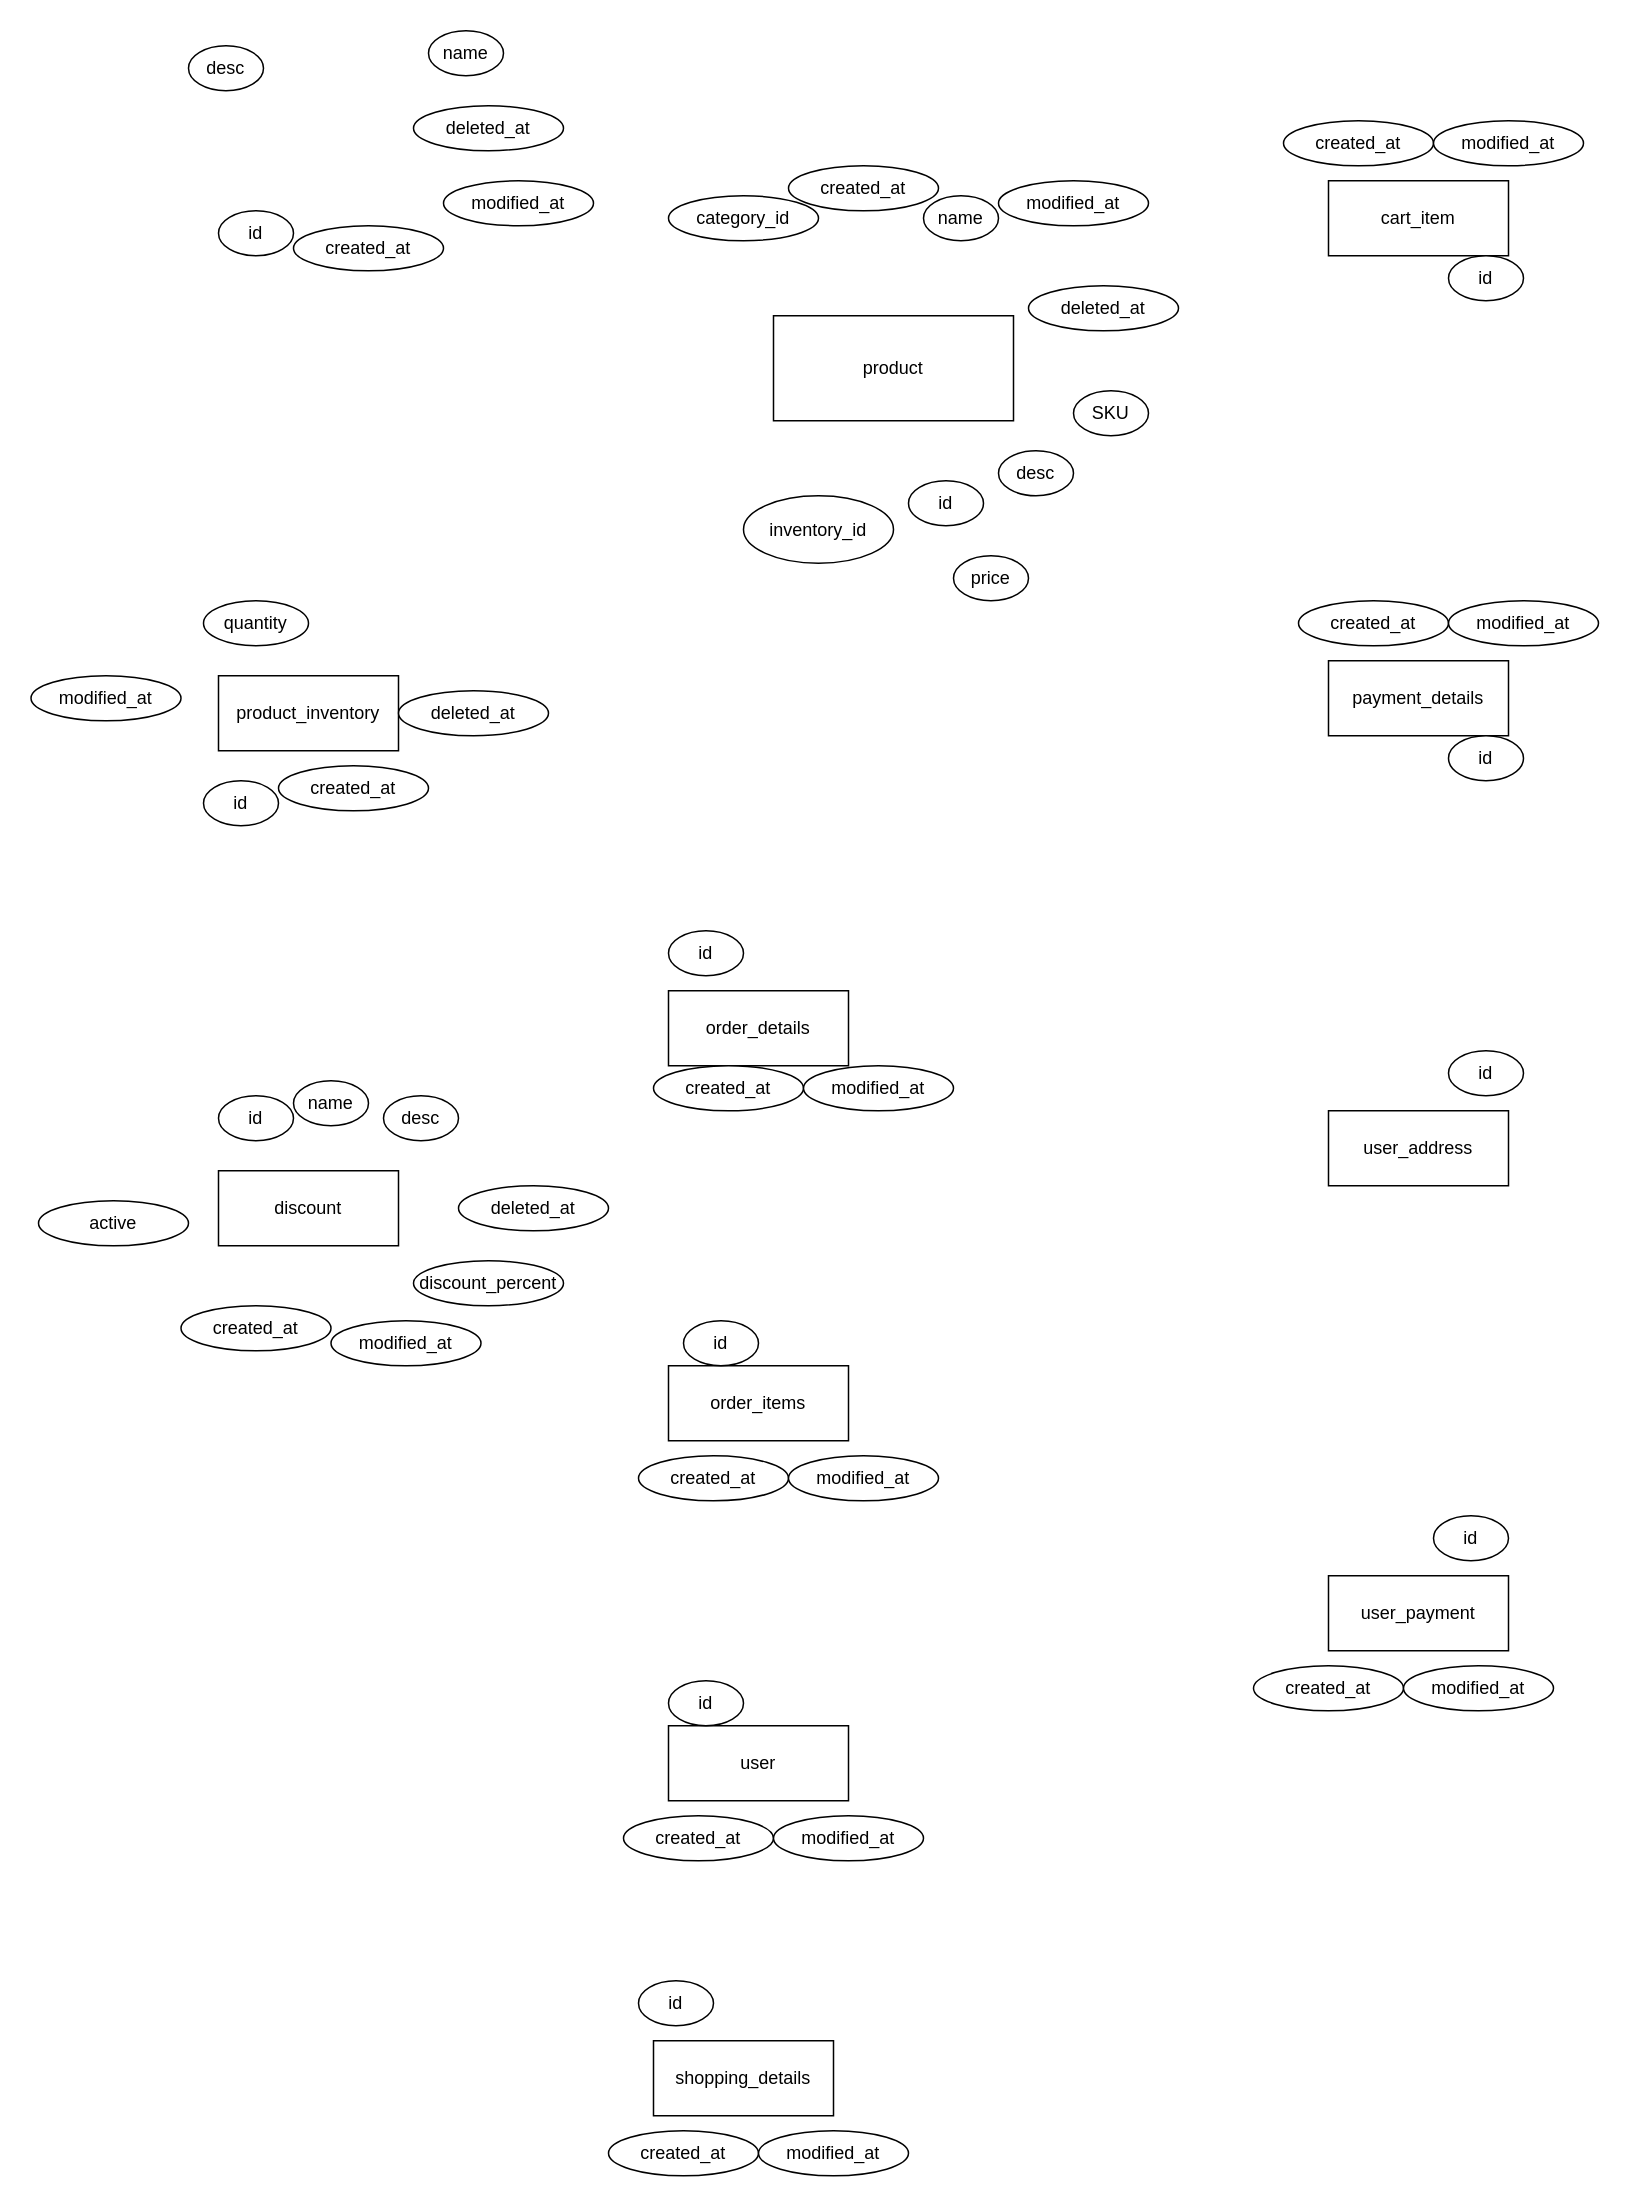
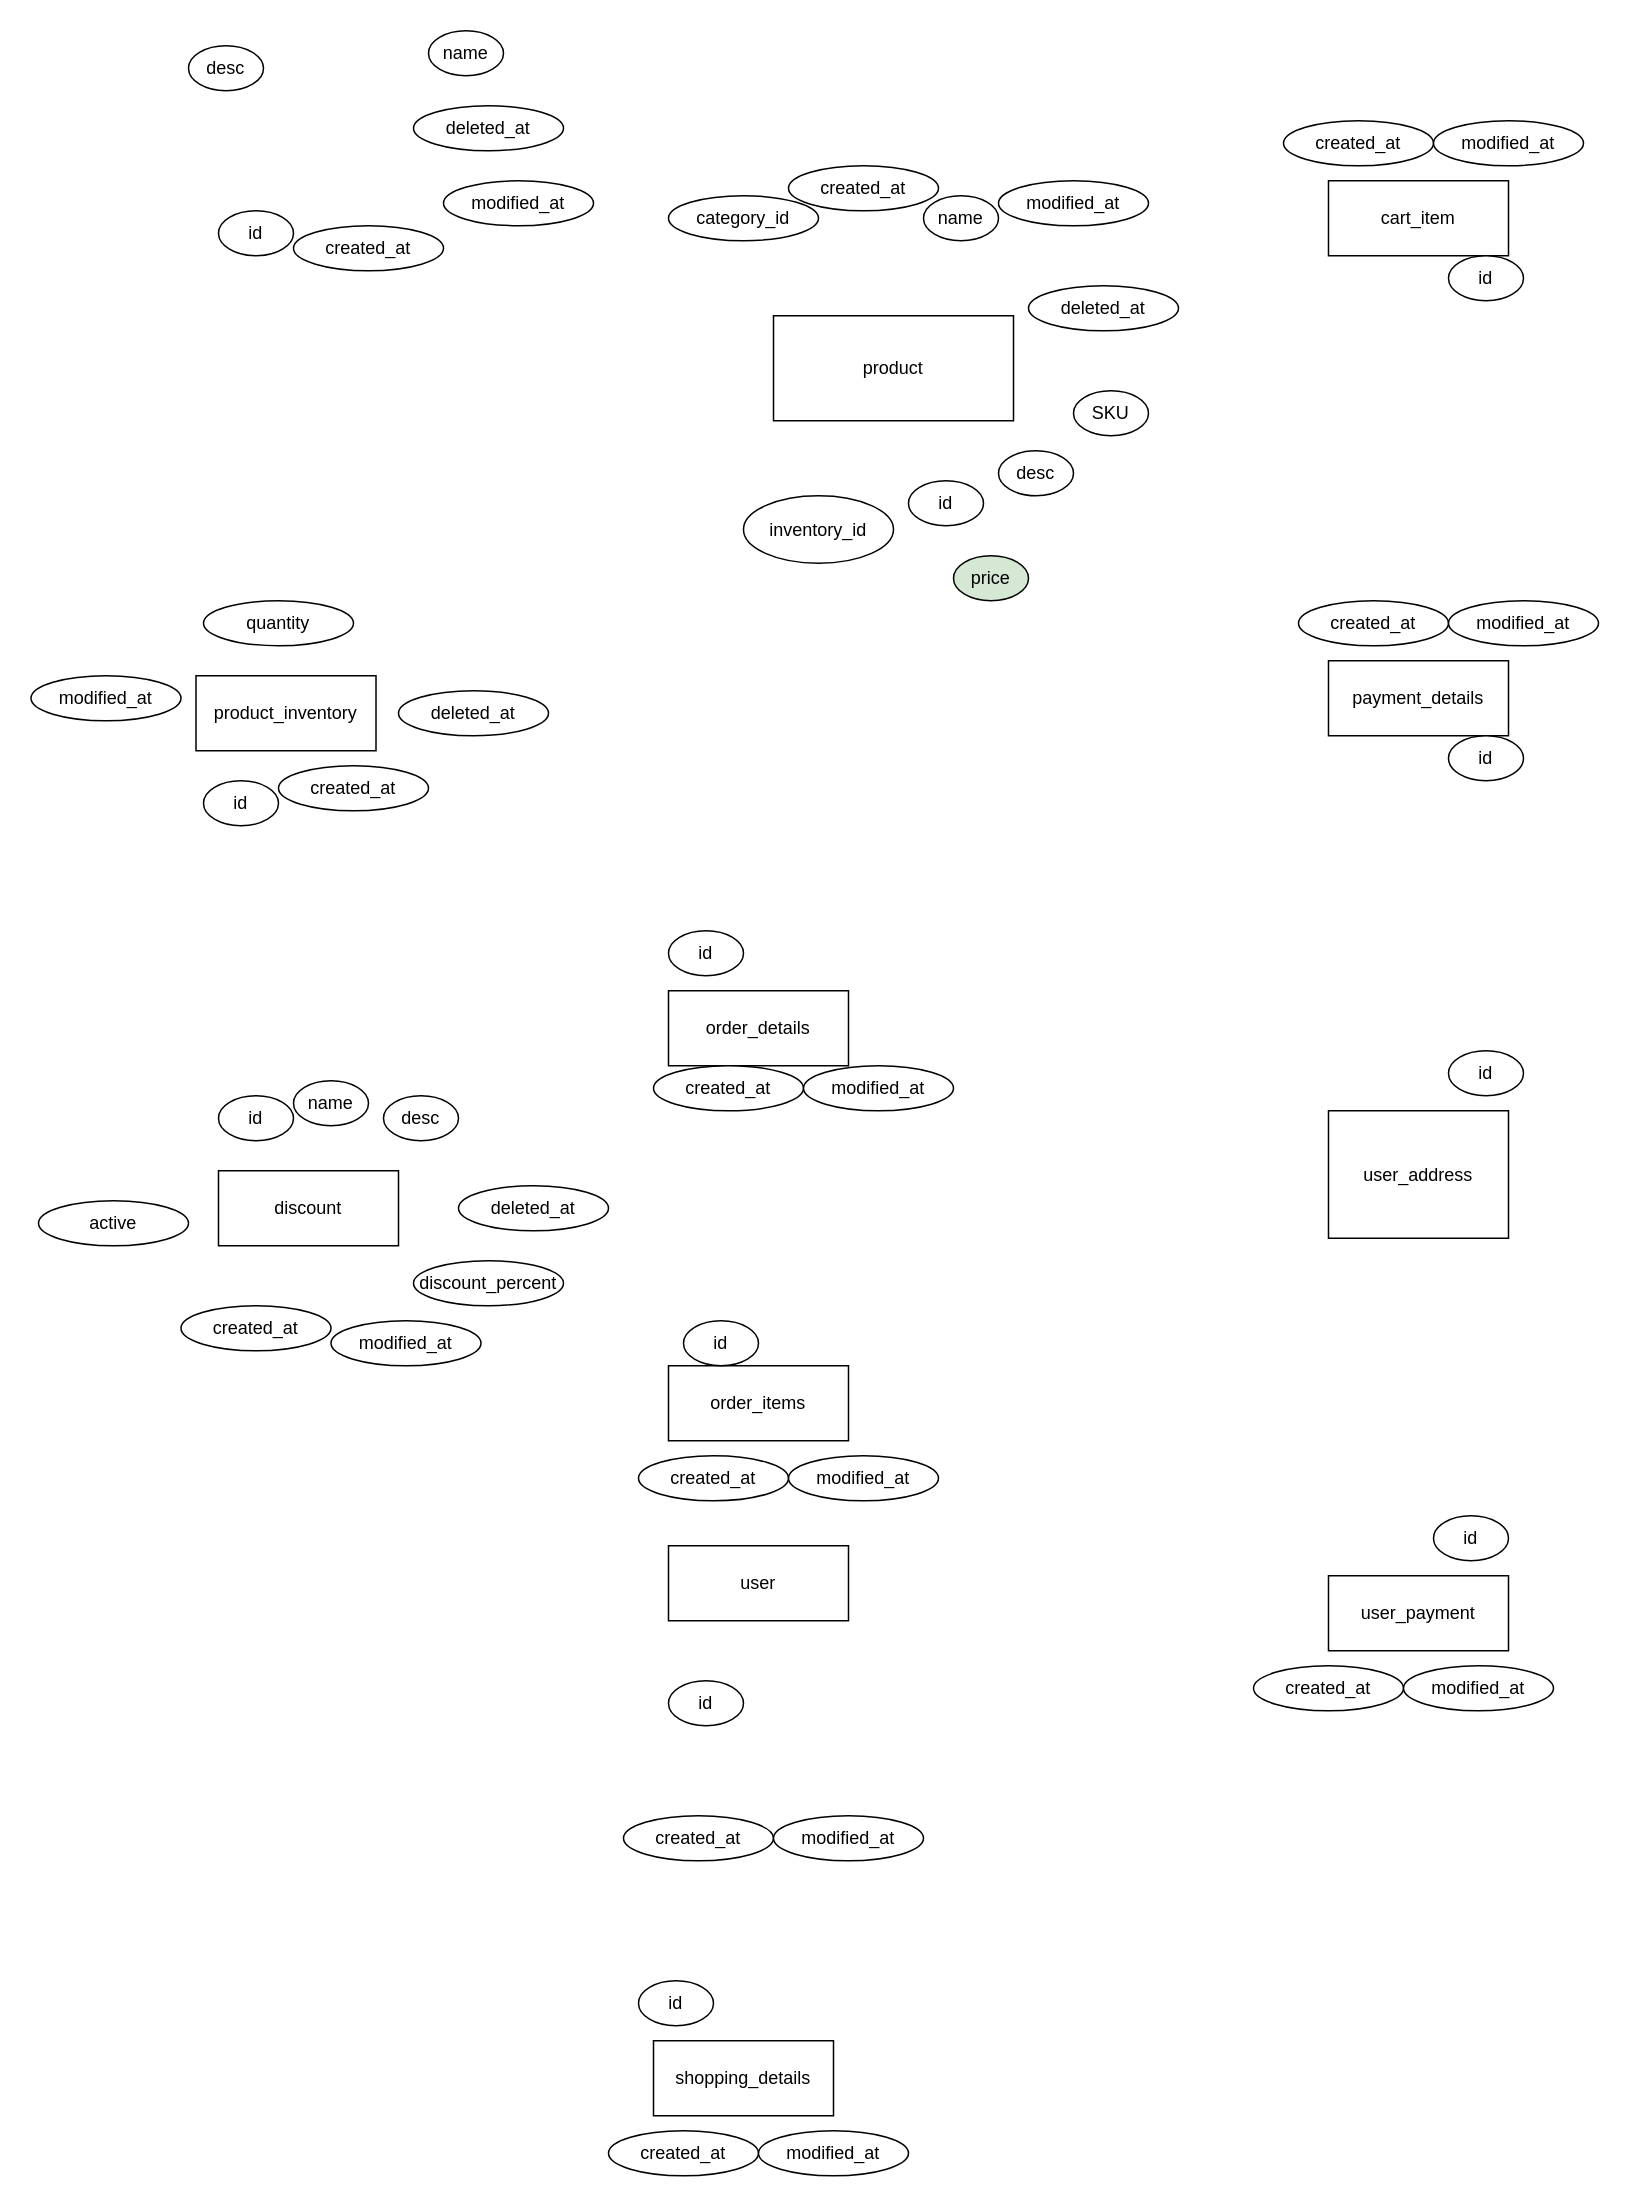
- <mxCell id="63" value="price" style="ellipse;whiteSpace=wrap;html=1;align=center;" vertex="1" parent="1"><mxGeometry x="635" y="370" width="50" height="30" as="geometry" /></mxCell>
+ <mxCell id="63" value="price" style="ellipse;whiteSpace=wrap;html=1;align=center;fillColor=#d5e8d4;" vertex="1" parent="1"><mxGeometry x="635" y="370" width="50" height="30" as="geometry" /></mxCell>
- <mxCell id="54" value="quantity" style="ellipse;whiteSpace=wrap;html=1;align=center;" vertex="1" parent="1"><mxGeometry x="135" y="400" width="70" height="30" as="geometry" /></mxCell>
+ <mxCell id="54" value="quantity" style="ellipse;whiteSpace=wrap;html=1;align=center;" vertex="1" parent="1"><mxGeometry x="135" y="400" width="100" height="30" as="geometry" /></mxCell>
- <mxCell id="2" value="product_inventory" style="whiteSpace=wrap;html=1;align=center;" vertex="1" parent="1"><mxGeometry x="145" y="450" width="120" height="50" as="geometry" /></mxCell>
+ <mxCell id="2" value="product_inventory" style="whiteSpace=wrap;html=1;align=center;" vertex="1" parent="1"><mxGeometry x="130" y="450" width="120" height="50" as="geometry" /></mxCell>
- <mxCell id="11" value="user_address" style="whiteSpace=wrap;html=1;align=center;" vertex="1" parent="1"><mxGeometry x="885" y="740" width="120" height="50" as="geometry" /></mxCell>
+ <mxCell id="11" value="user_address" style="whiteSpace=wrap;html=1;align=center;" vertex="1" parent="1"><mxGeometry x="885" y="740" width="120" height="85" as="geometry" /></mxCell>
- <mxCell id="7" value="user" style="whiteSpace=wrap;html=1;align=center;" vertex="1" parent="1"><mxGeometry x="445" y="1150" width="120" height="50" as="geometry" /></mxCell>
+ <mxCell id="7" value="user" style="whiteSpace=wrap;html=1;align=center;" vertex="1" parent="1"><mxGeometry x="445" y="1030" width="120" height="50" as="geometry" /></mxCell>
